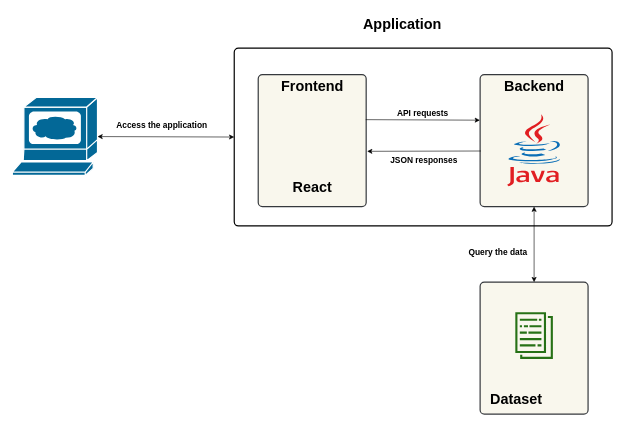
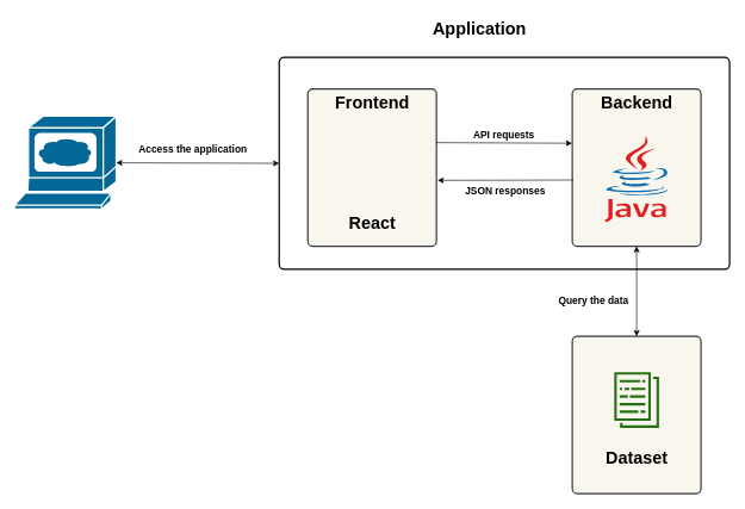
- <mxCell id="15" value="Dataset" style="text;strokeColor=none;fillColor=none;html=1;fontSize=24;fontStyle=1;verticalAlign=middle;align=center;" vertex="1" parent="1"><mxGeometry x="810" y="645" width="100" height="40" as="geometry" /></mxCell>
+ <mxCell id="15" value="Dataset" style="text;strokeColor=none;fillColor=none;html=1;fontSize=24;fontStyle=1;verticalAlign=middle;align=center;" vertex="1" parent="1"><mxGeometry x="840" y="620" width="100" height="40" as="geometry" /></mxCell>
